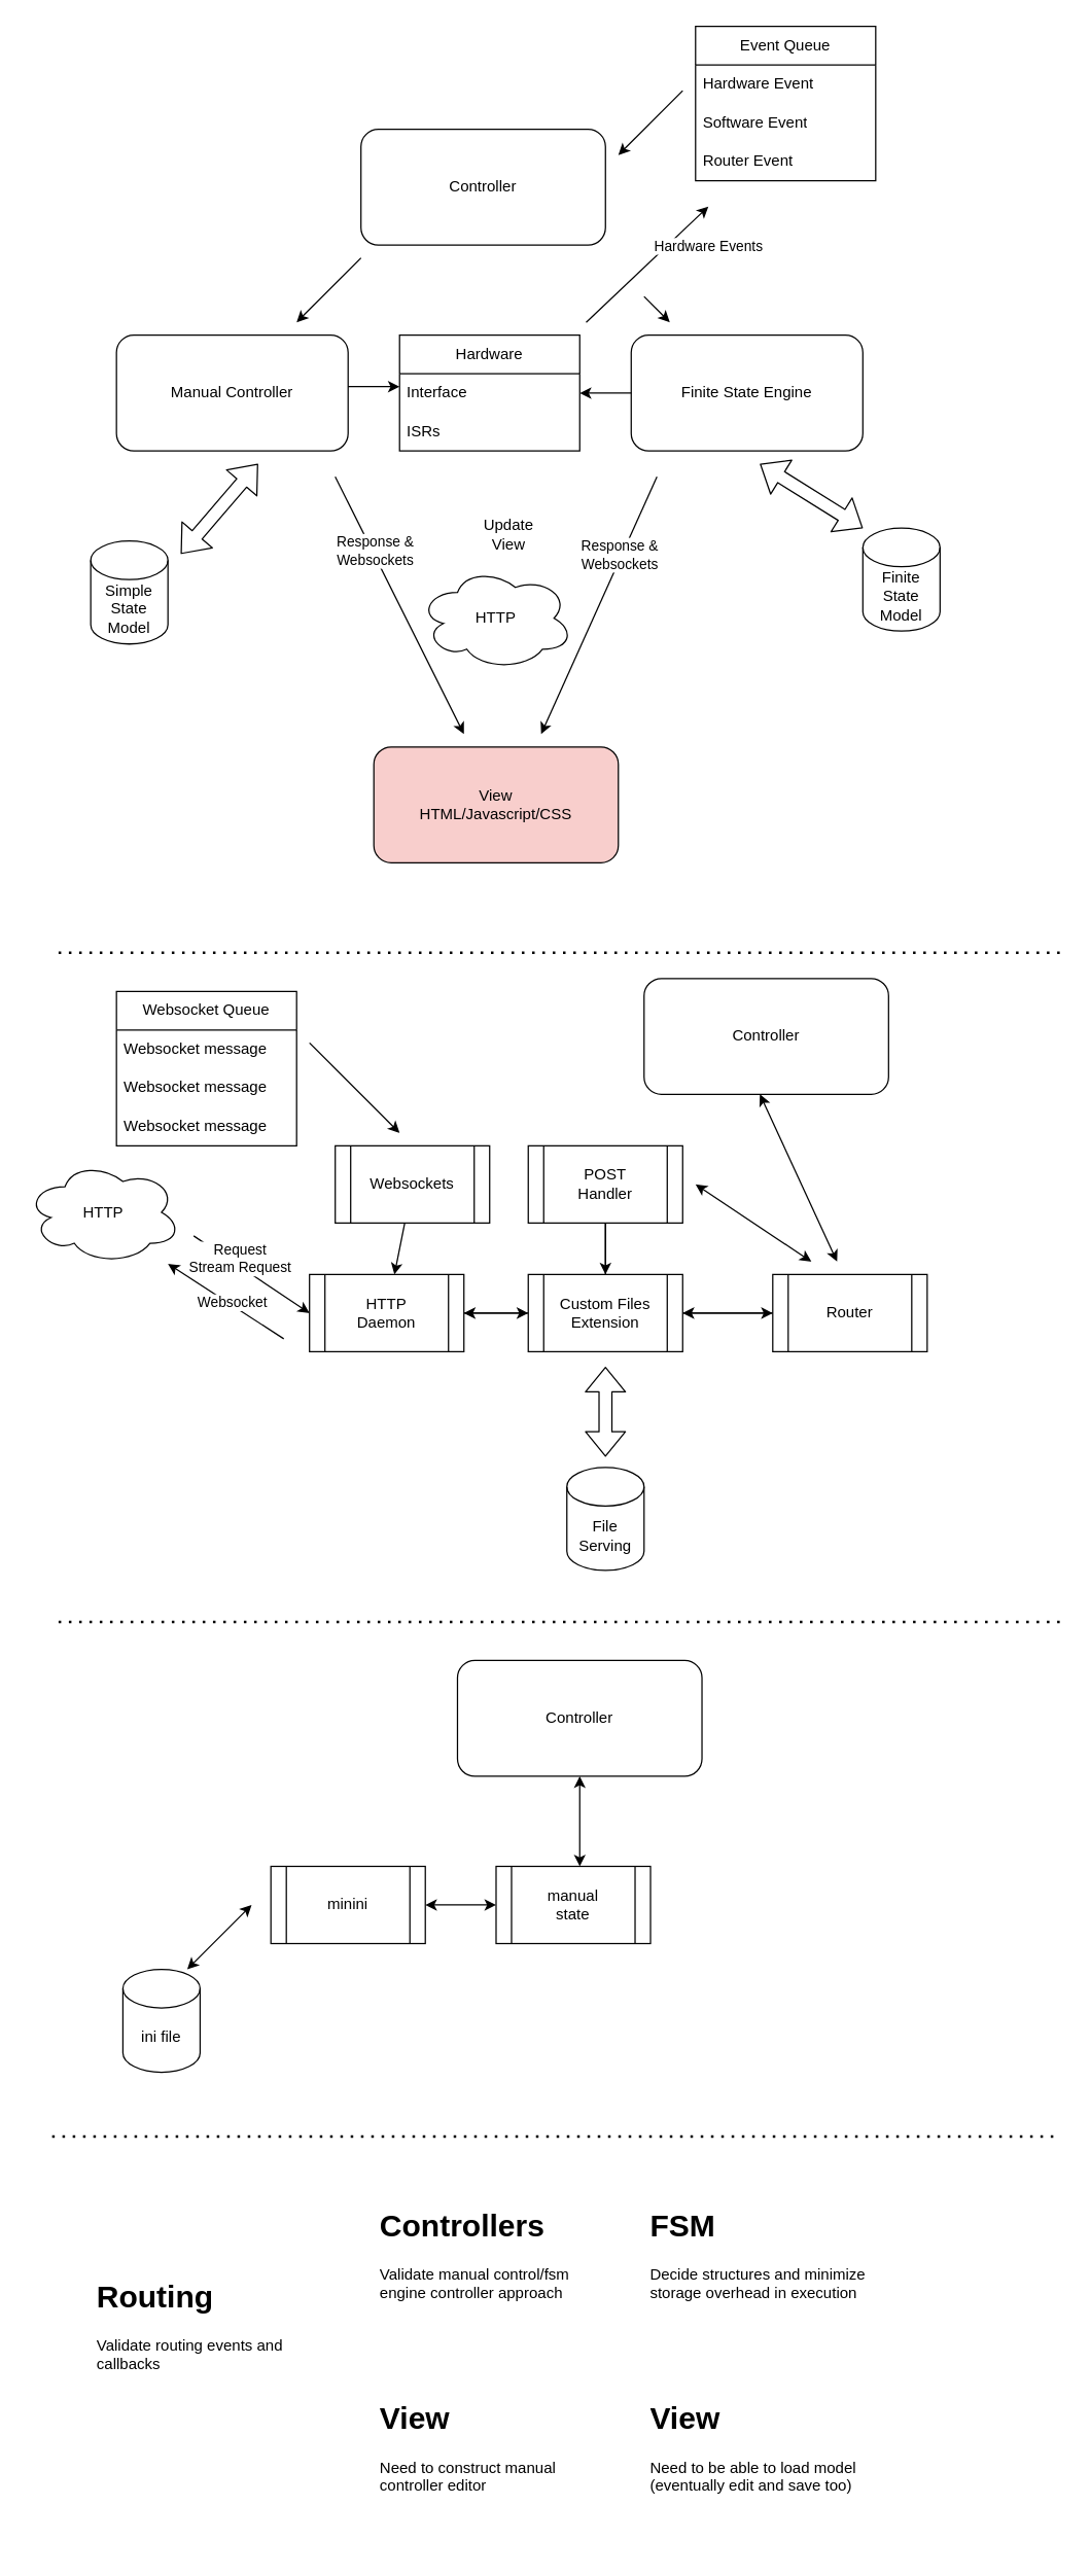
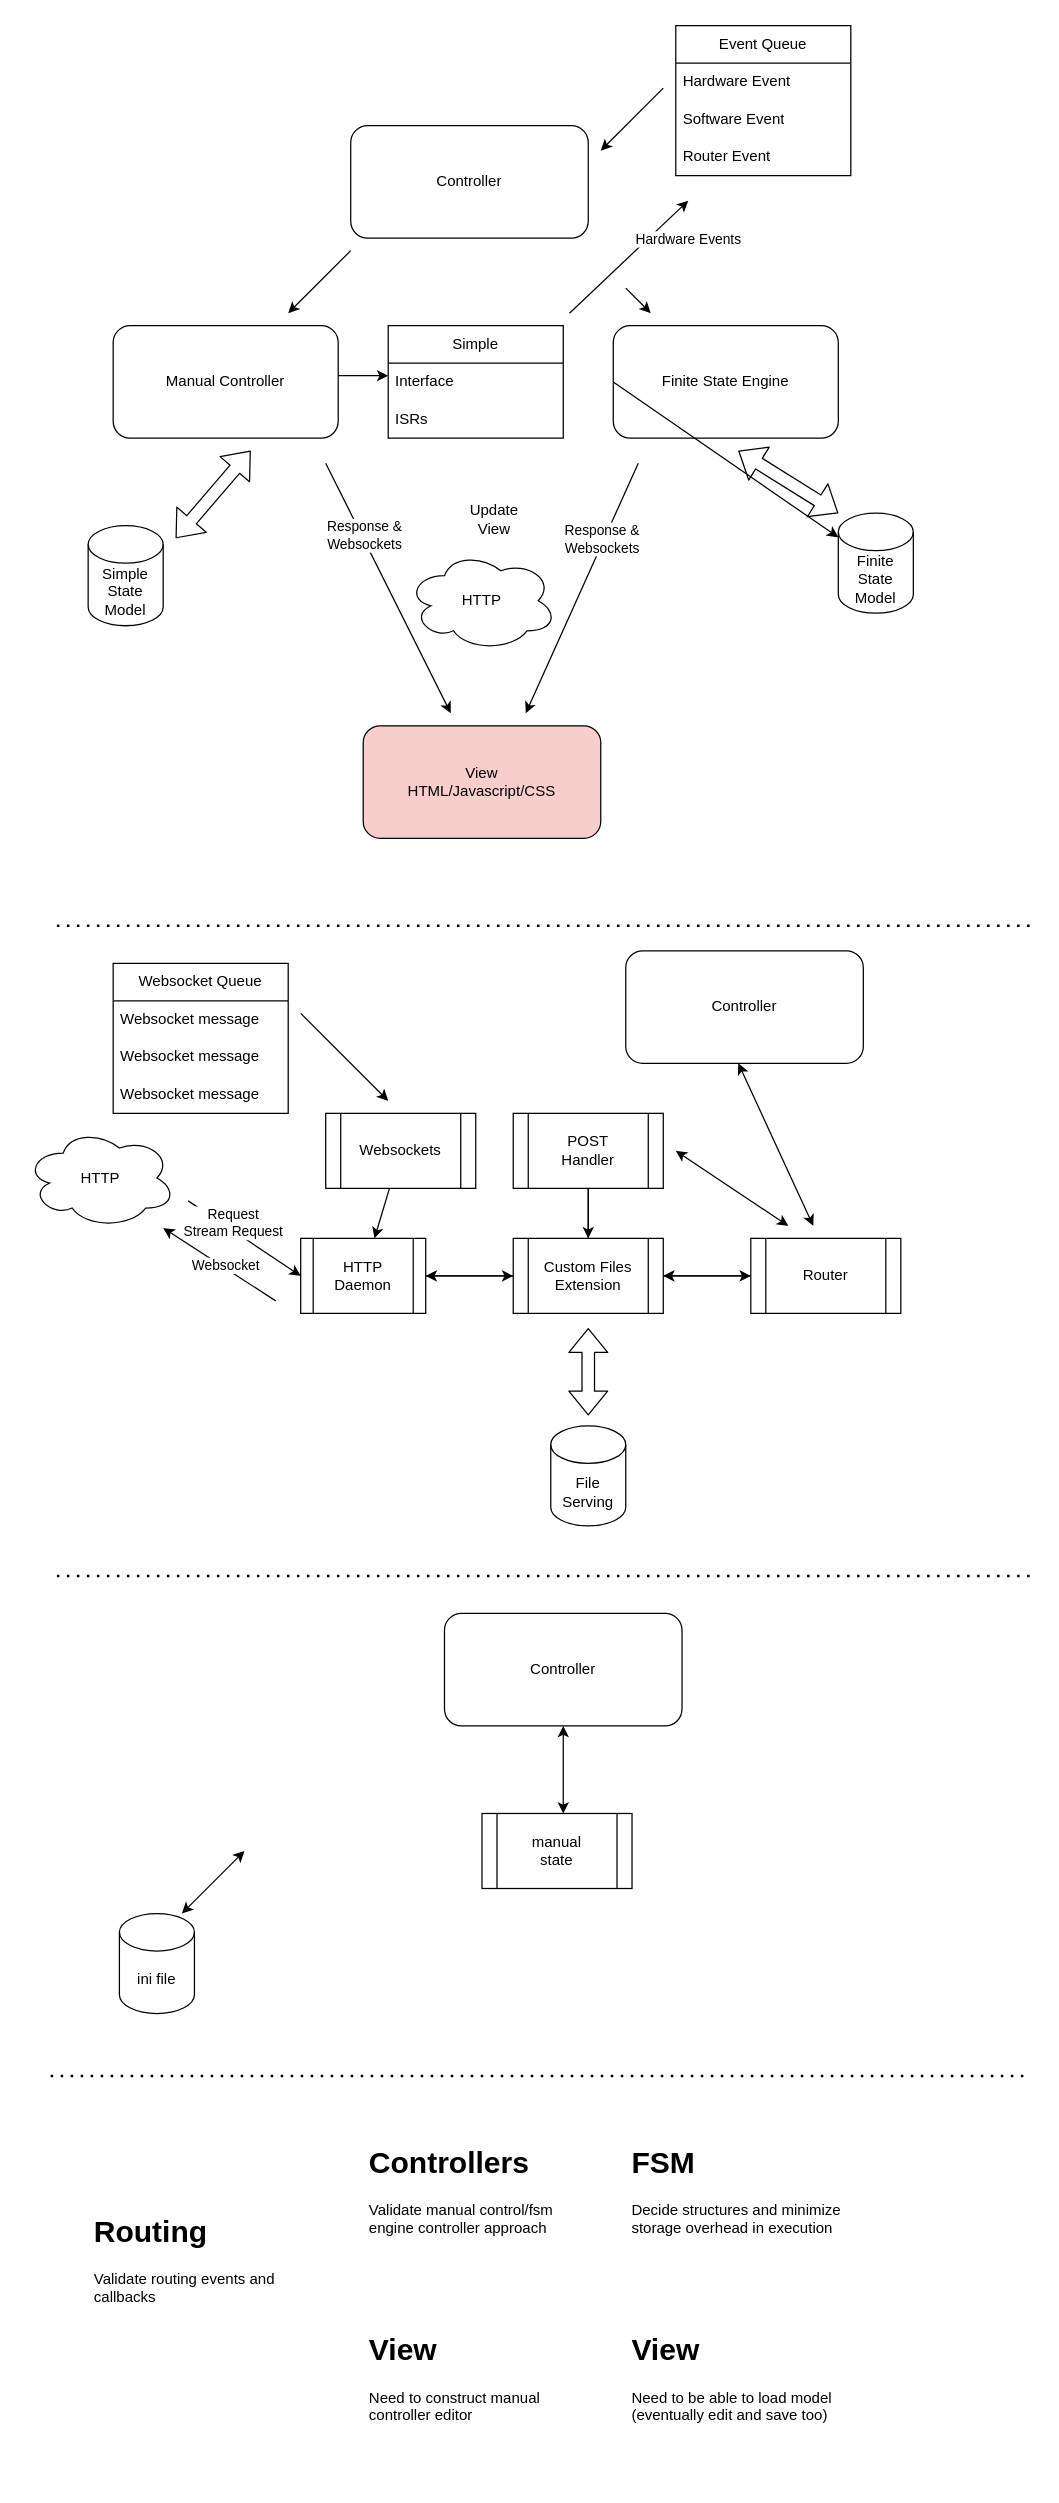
- <mxCell id="21" value="Hardware" style="swimlane;fontStyle=0;childLayout=stackLayout;horizontal=1;startSize=30;horizontalStack=0;resizeParent=1;resizeParentMax=0;resizeLast=0;collapsible=1;marginBottom=0;whiteSpace=wrap;html=1;" vertex="1" parent="1"><mxGeometry x="310" y="260" width="140" height="90" as="geometry" /></mxCell>
+ <mxCell id="21" value="Simple" style="swimlane;fontStyle=0;childLayout=stackLayout;horizontal=1;startSize=30;horizontalStack=0;resizeParent=1;resizeParentMax=0;resizeLast=0;collapsible=1;marginBottom=0;whiteSpace=wrap;html=1;" vertex="1" parent="1"><mxGeometry x="310" y="260" width="140" height="90" as="geometry" /></mxCell>
- <mxCell id="27" value="" style="endArrow=classic;html=1;exitX=0;exitY=0.5;exitDx=0;exitDy=0;entryX=1;entryY=0.5;entryDx=0;entryDy=0;" edge="1" parent="1" source="3" target="22"><mxGeometry width="50" height="50" relative="1" as="geometry"><mxPoint x="380" y="330" as="sourcePoint" /><mxPoint x="430" y="280" as="targetPoint" /></mxGeometry></mxCell>
+ <mxCell id="27" value="" style="endArrow=classic;html=1;exitX=0;exitY=0.5;exitDx=0;exitDy=0;" edge="1" parent="1" source="3" target="5"><mxGeometry width="50" height="50" relative="1" as="geometry"><mxPoint x="380" y="330" as="sourcePoint" /><mxPoint x="430" y="280" as="targetPoint" /></mxGeometry></mxCell>
- <mxCell id="44" value="HTTP&lt;br&gt;Daemon" style="shape=process;whiteSpace=wrap;html=1;backgroundOutline=1;" vertex="1" parent="1"><mxGeometry x="240" y="990" width="120" height="60" as="geometry" /></mxCell>
+ <mxCell id="44" value="HTTP&lt;br&gt;Daemon" style="shape=process;whiteSpace=wrap;html=1;backgroundOutline=1;" vertex="1" parent="1"><mxGeometry x="240" y="990" width="100" height="60" as="geometry" /></mxCell>
- <mxCell id="58" value="minini" style="shape=process;whiteSpace=wrap;html=1;backgroundOutline=1;fontColor=#000000;" vertex="1" parent="1"><mxGeometry x="210" y="1450" width="120" height="60" as="geometry" /></mxCell>
- <mxCell id="57" value="" style="edgeStyle=none;html=1;fontColor=#000000;startArrow=classic;startFill=1;" edge="1" parent="1" source="58" target="59"><mxGeometry relative="1" as="geometry" /></mxCell>
